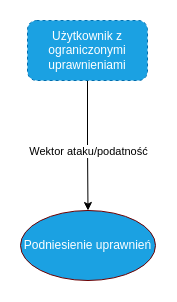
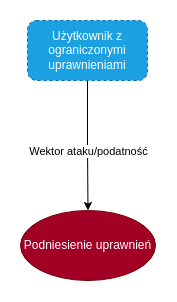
- <mxCell id="5" value="Podniesienie uprawnień" style="ellipse;whiteSpace=wrap;html=1;fillColor=#1ba1e2;fontColor=#ffffff;strokeColor=#6F0000;" vertex="1" parent="1"><mxGeometry x="20" y="210" width="135" height="70" as="geometry" /></mxCell>
+ <mxCell id="5" value="Podniesienie uprawnień" style="ellipse;whiteSpace=wrap;html=1;fillColor=#a20025;fontColor=#ffffff;strokeColor=#6F0000;" vertex="1" parent="1"><mxGeometry x="20" y="210" width="135" height="70" as="geometry" /></mxCell>
